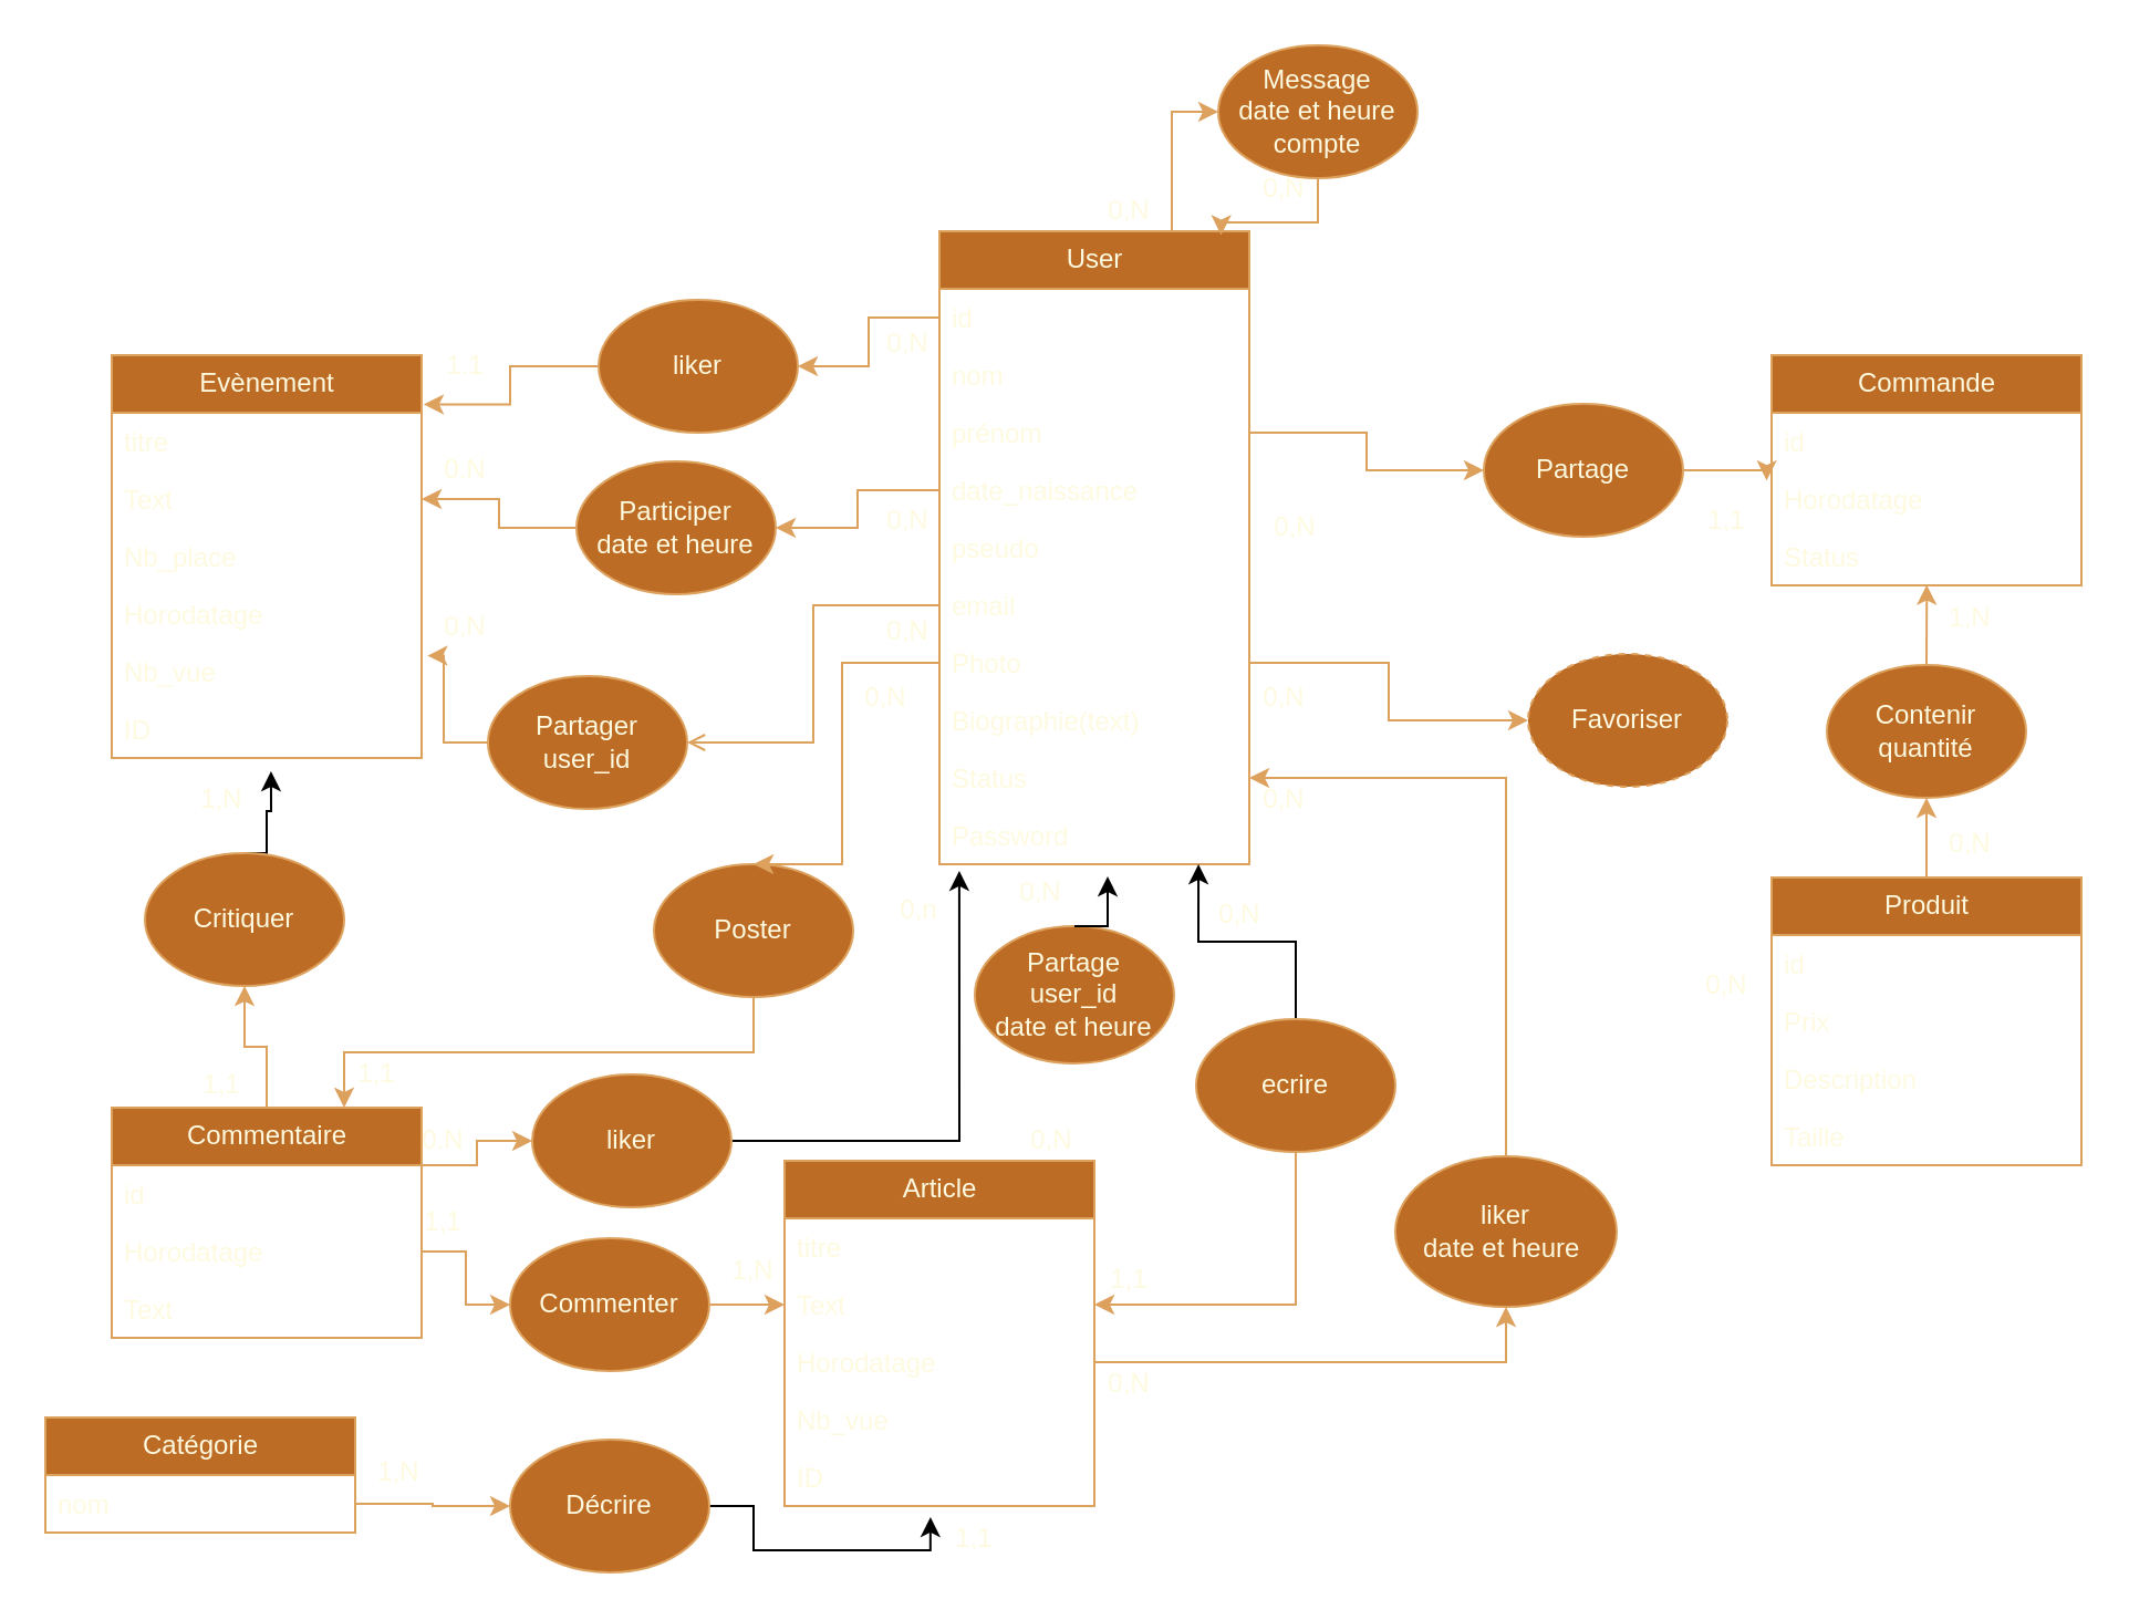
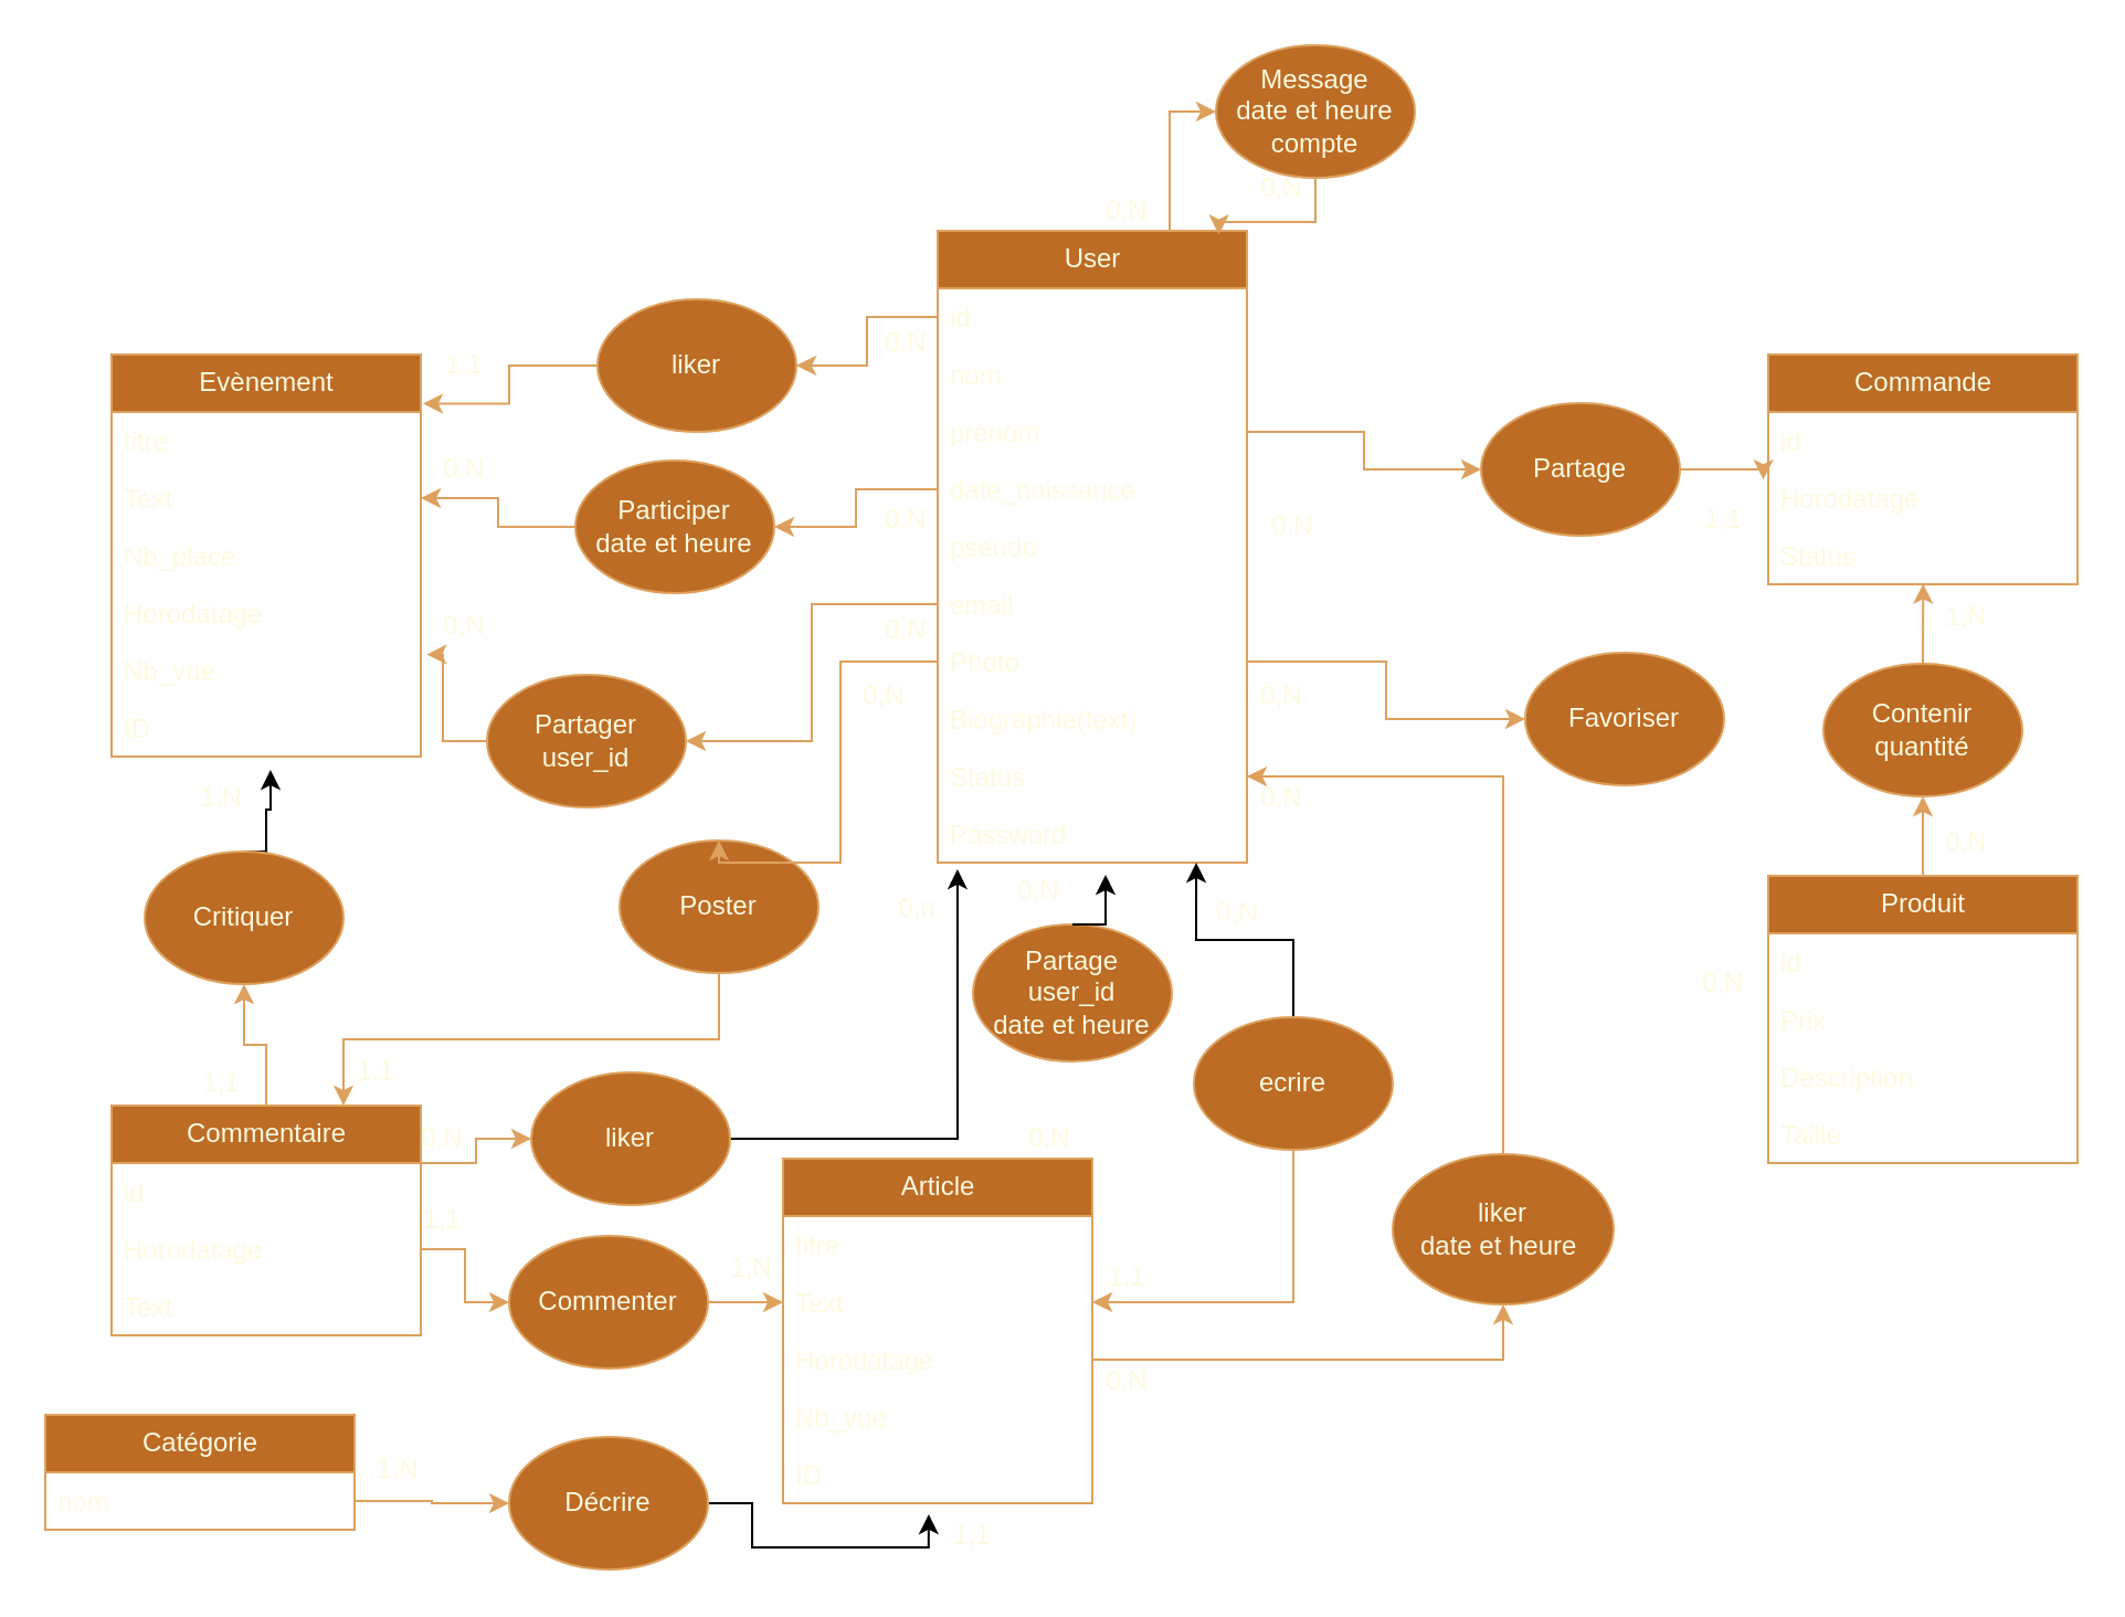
- <mxCell id="87" value="Favoriser" style="ellipse;whiteSpace=wrap;html=1;labelBackgroundColor=none;fillColor=#BC6C25;strokeColor=#DDA15E;fontColor=#FEFAE0;dashed=1;" parent="1" vertex="1"><mxGeometry x="690" y="295" width="90" height="60" as="geometry" /></mxCell>
+ <mxCell id="87" value="Favoriser" style="ellipse;whiteSpace=wrap;html=1;labelBackgroundColor=none;fillColor=#BC6C25;strokeColor=#DDA15E;fontColor=#FEFAE0;" parent="1" vertex="1"><mxGeometry x="690" y="295" width="90" height="60" as="geometry" /></mxCell>
- <mxCell id="98" style="edgeStyle=orthogonalEdgeStyle;rounded=0;orthogonalLoop=1;jettySize=auto;html=1;exitX=0;exitY=0.5;exitDx=0;exitDy=0;entryX=1;entryY=0.5;entryDx=0;entryDy=0;strokeColor=#DDA15E;fontColor=#FEFAE0;fillColor=#BC6C25;endArrow=open;" parent="1" source="9" target="97" edge="1"><mxGeometry relative="1" as="geometry" /></mxCell>
+ <mxCell id="98" style="edgeStyle=orthogonalEdgeStyle;rounded=0;orthogonalLoop=1;jettySize=auto;html=1;exitX=0;exitY=0.5;exitDx=0;exitDy=0;entryX=1;entryY=0.5;entryDx=0;entryDy=0;strokeColor=#DDA15E;fontColor=#FEFAE0;fillColor=#BC6C25;" parent="1" source="9" target="97" edge="1"><mxGeometry relative="1" as="geometry" /></mxCell>
- <mxCell id="60" value="Poster" style="ellipse;whiteSpace=wrap;html=1;labelBackgroundColor=none;fillColor=#BC6C25;strokeColor=#DDA15E;fontColor=#FEFAE0;" parent="1" vertex="1"><mxGeometry x="295" y="390" width="90" height="60" as="geometry" /></mxCell>
+ <mxCell id="60" value="Poster" style="ellipse;whiteSpace=wrap;html=1;labelBackgroundColor=none;fillColor=#BC6C25;strokeColor=#DDA15E;fontColor=#FEFAE0;" parent="1" vertex="1"><mxGeometry x="280" y="380" width="90" height="60" as="geometry" /></mxCell>
